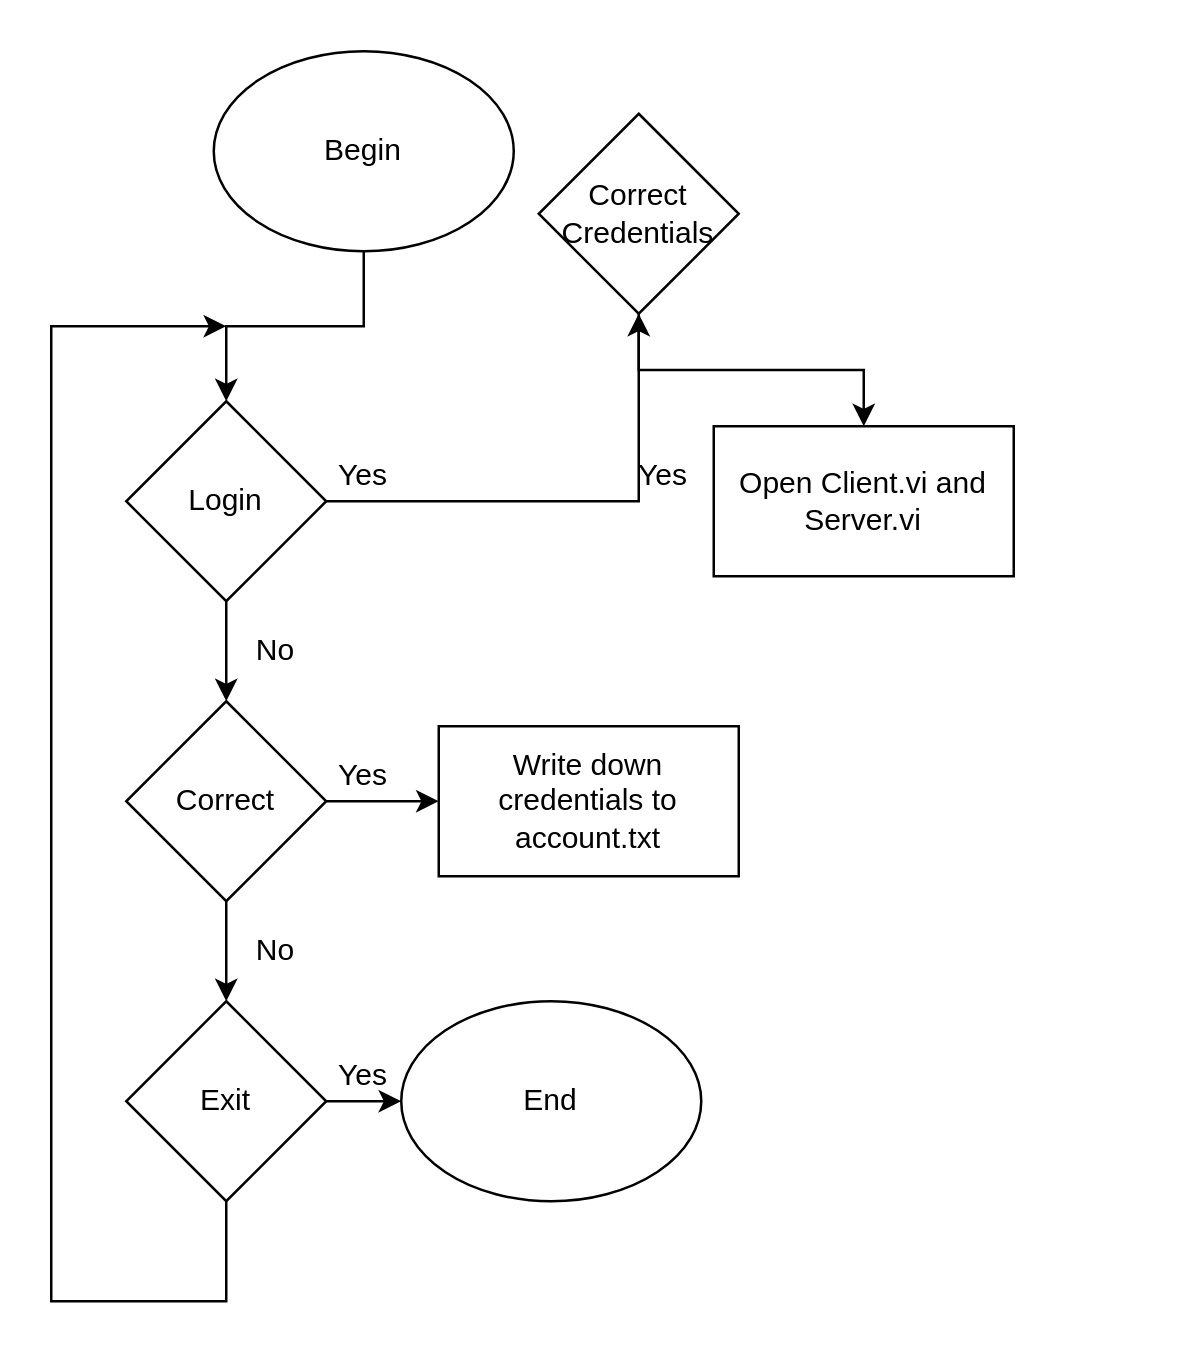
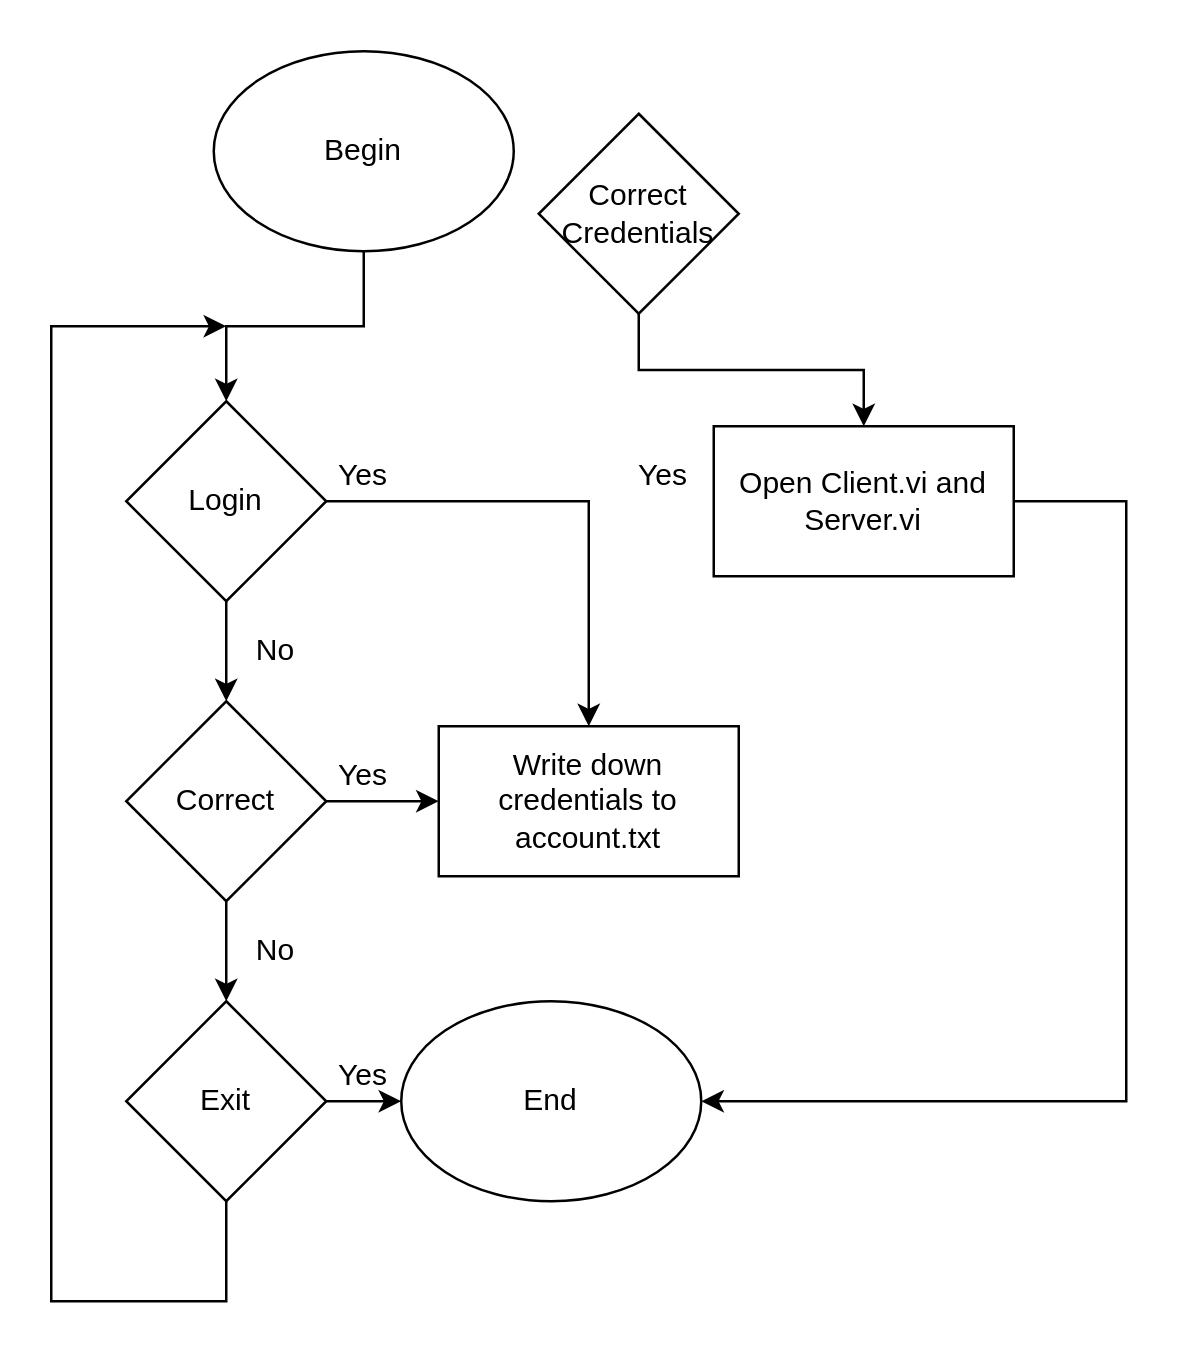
- <mxCell id="4" value="" style="edgeStyle=orthogonalEdgeStyle;rounded=0;orthogonalLoop=1;jettySize=auto;html=1;" edge="1" parent="1" source="6" target="8"><mxGeometry relative="1" as="geometry" /></mxCell>
+ <mxCell id="4" value="" style="edgeStyle=orthogonalEdgeStyle;rounded=0;orthogonalLoop=1;jettySize=auto;html=1;" edge="1" parent="1" source="6" target="16"><mxGeometry relative="1" as="geometry" /></mxCell>
+ <mxCell id="9" style="edgeStyle=orthogonalEdgeStyle;rounded=0;orthogonalLoop=1;jettySize=auto;html=1;entryX=1;entryY=0.5;entryDx=0;entryDy=0;" edge="1" parent="1" source="10" target="20"><mxGeometry relative="1" as="geometry"><mxPoint x="430" y="440" as="targetPoint" /><Array as="points"><mxPoint x="450" y="200" /><mxPoint x="450" y="440" /></Array></mxGeometry></mxCell>
